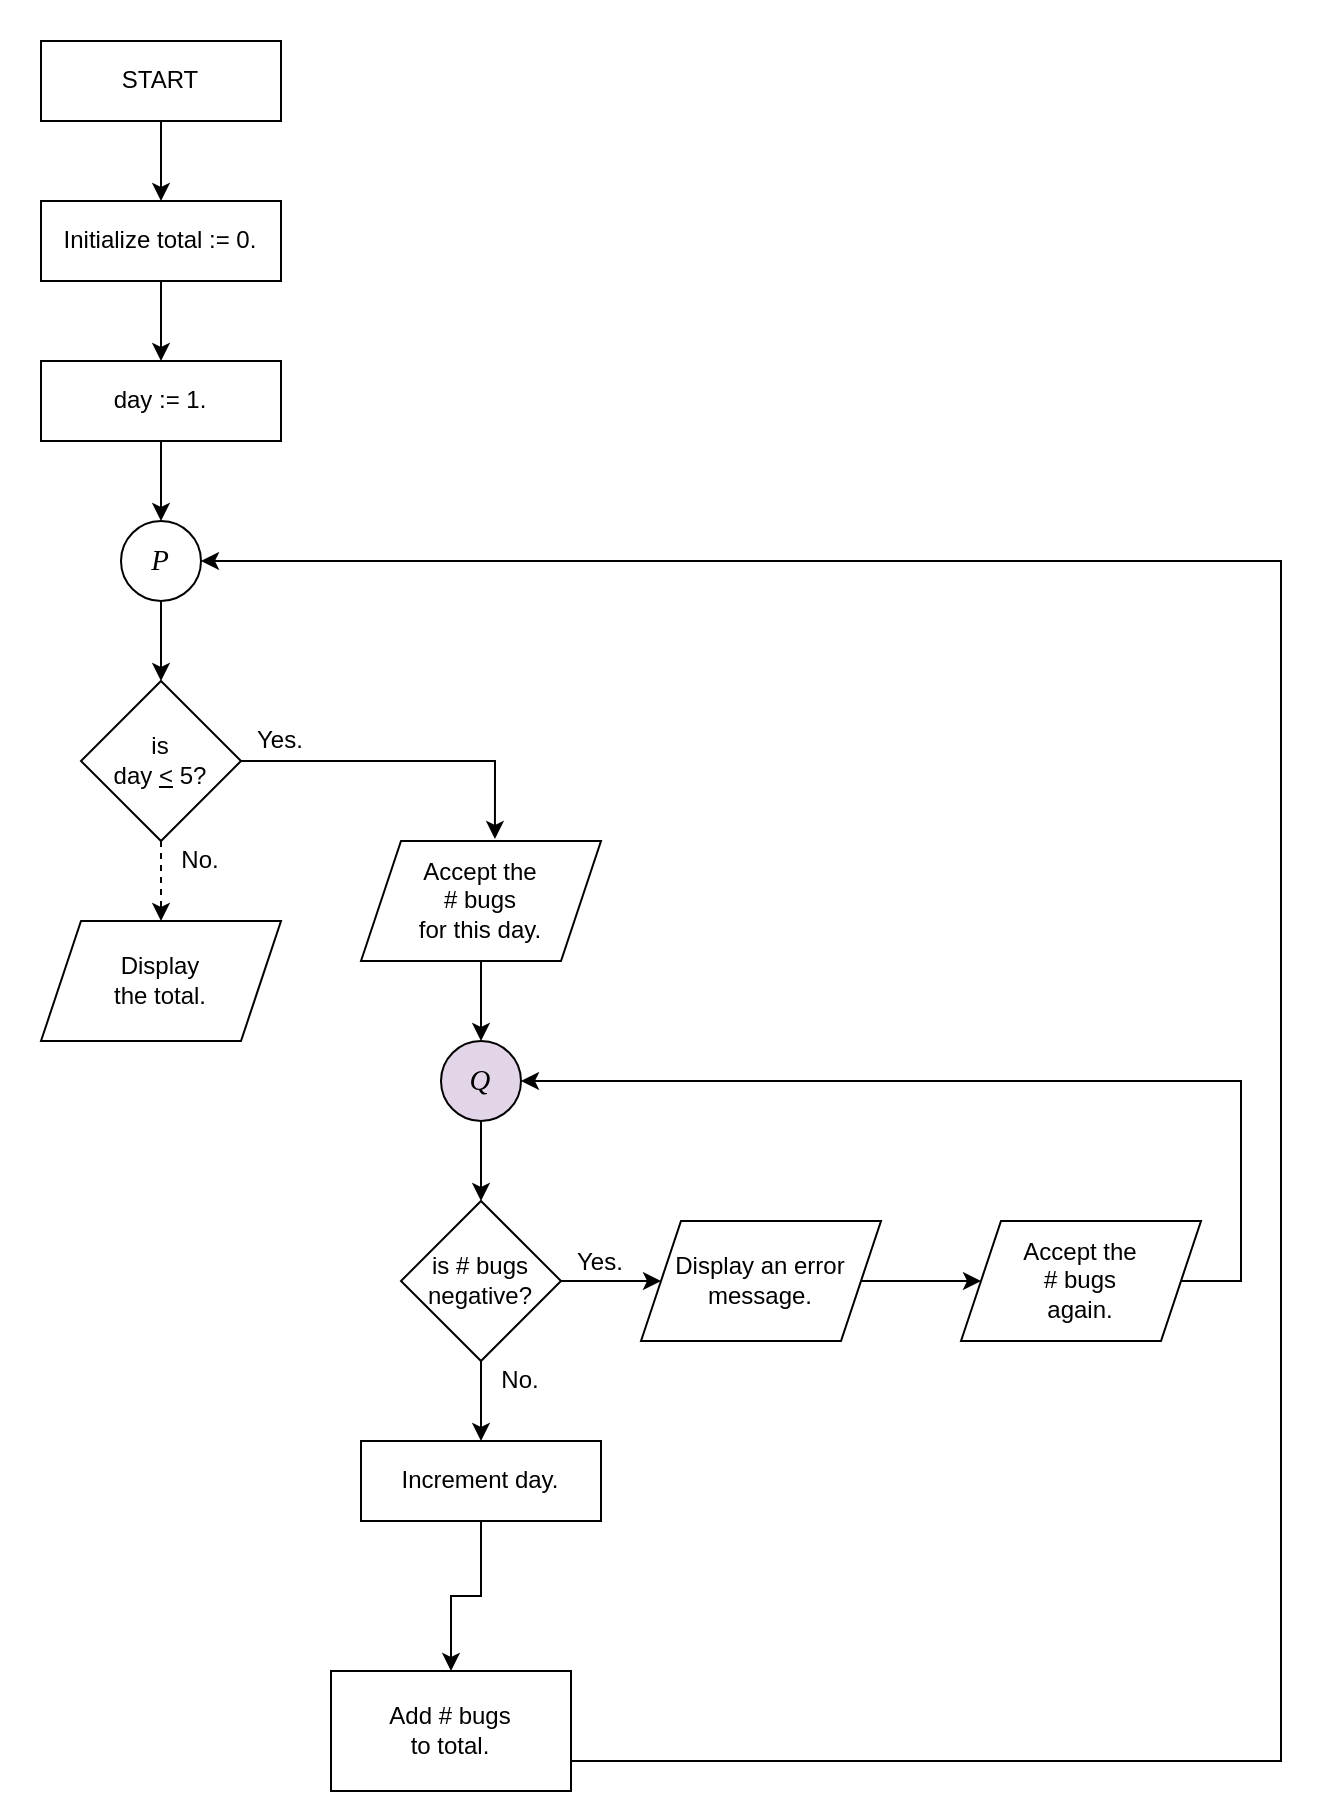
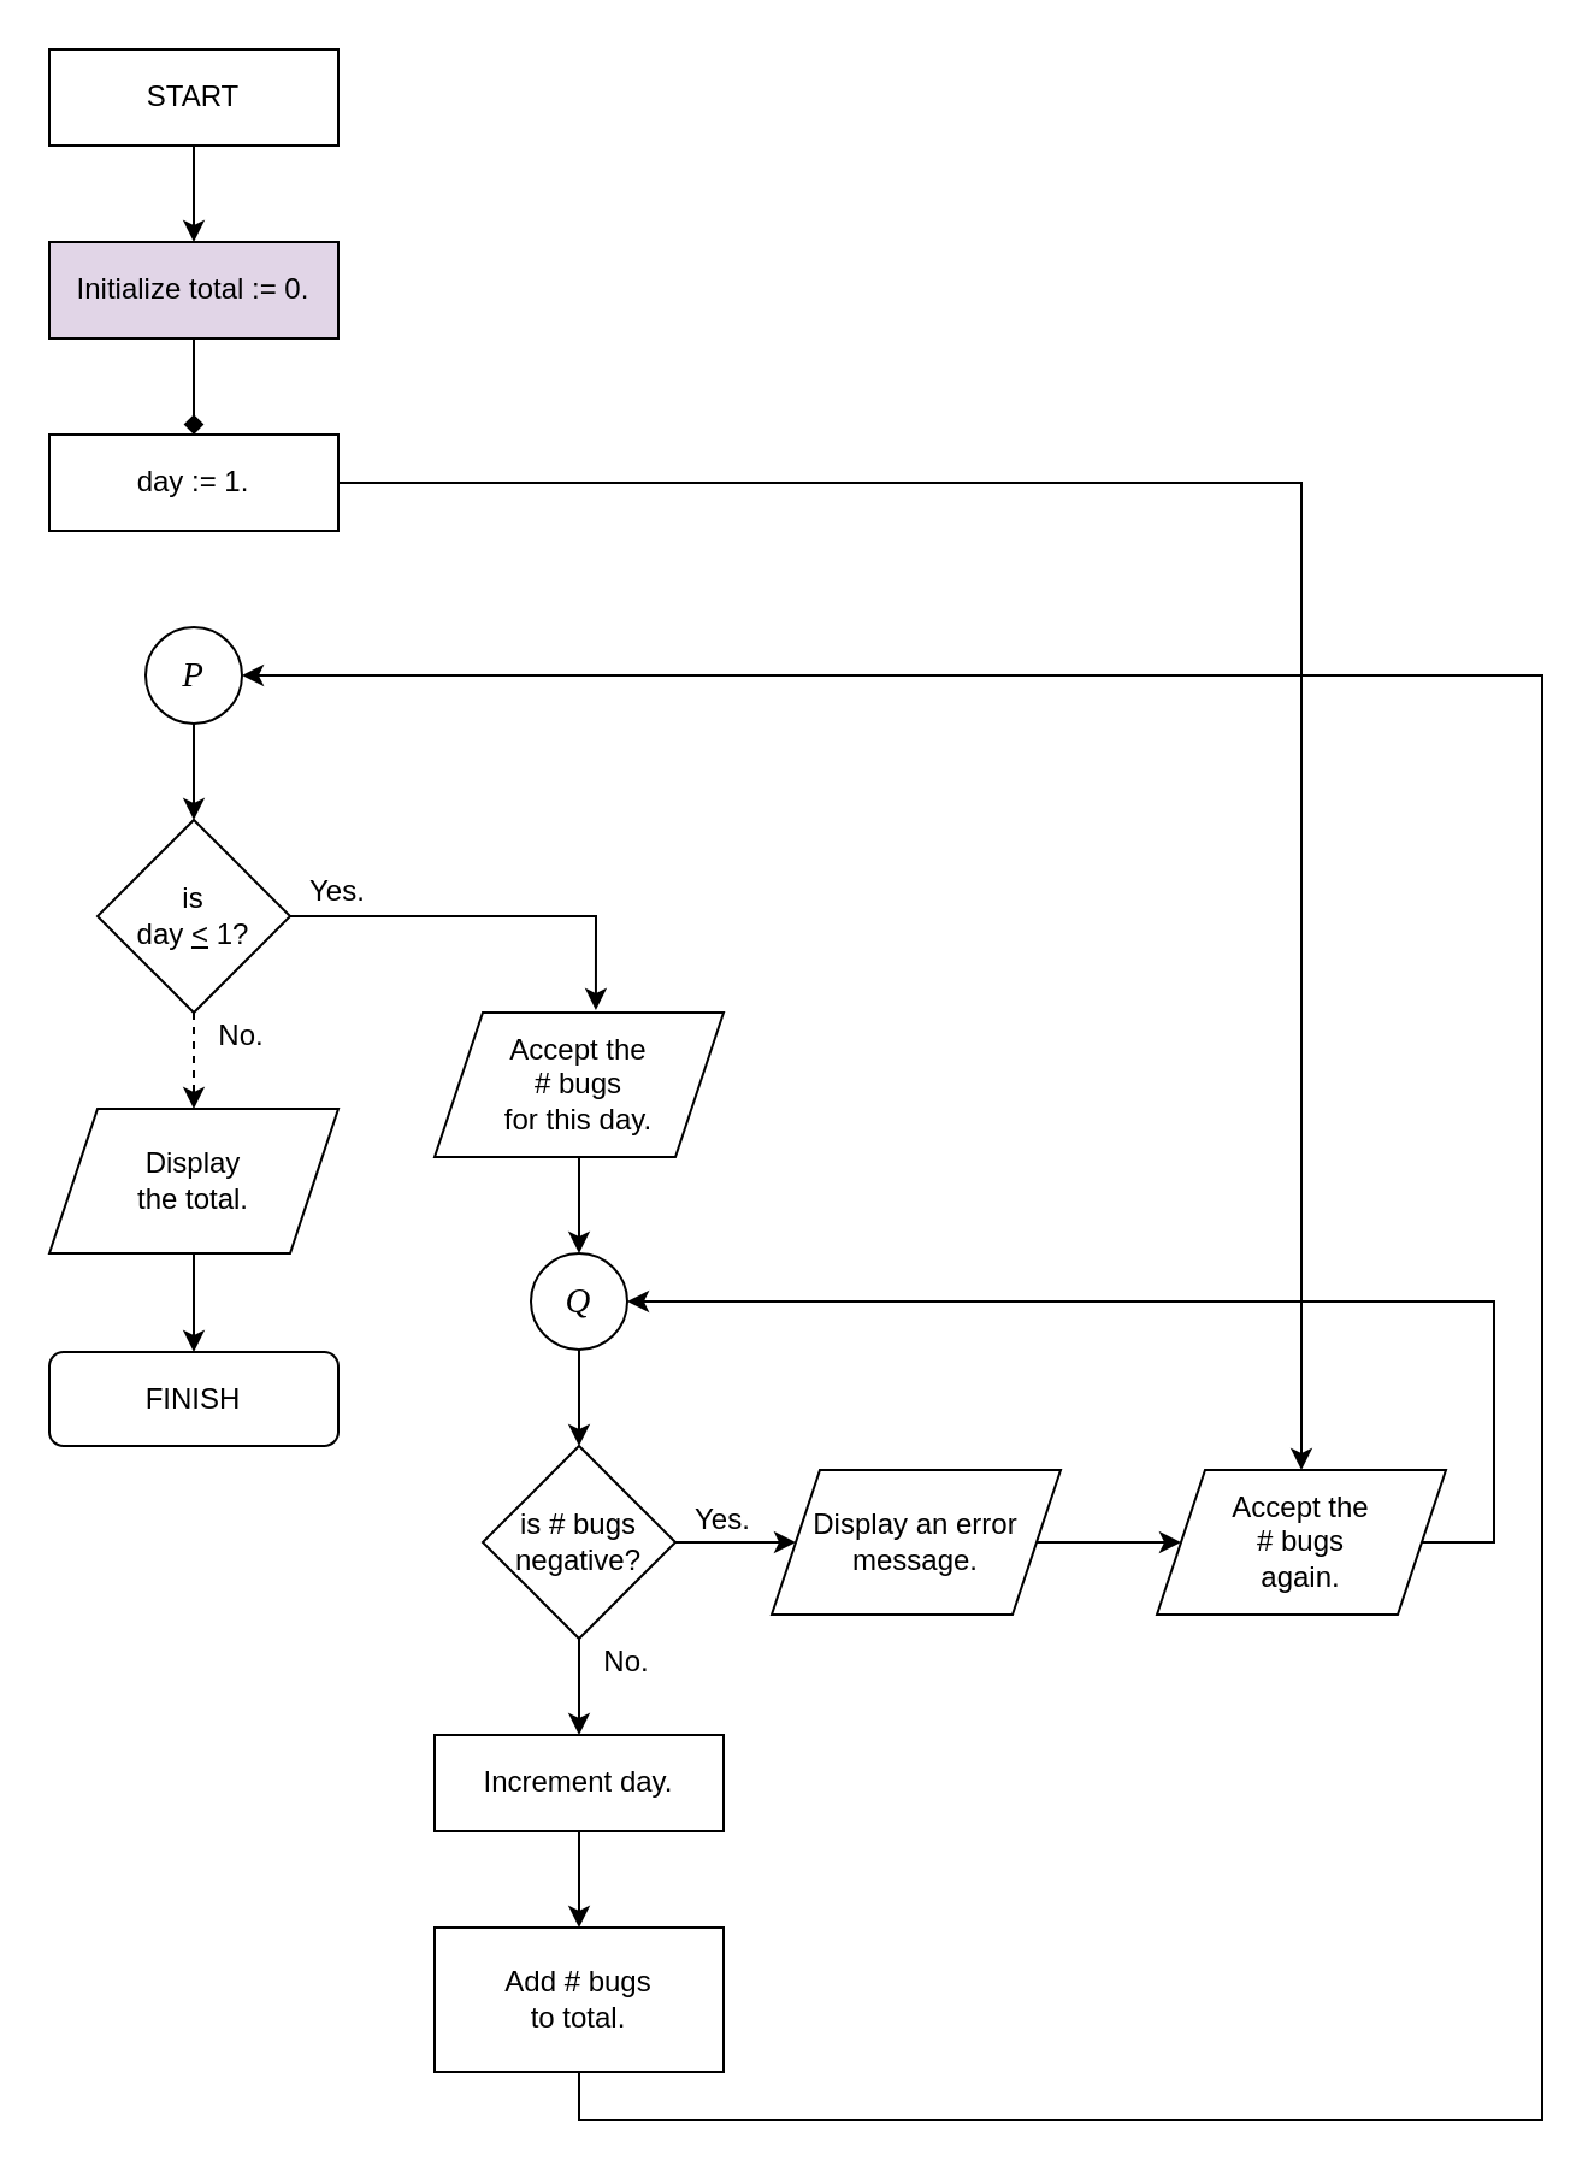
- <mxCell id="5" value="Initialize total := 0." style="rounded=0;whiteSpace=wrap;html=1;" vertex="1" parent="1"><mxGeometry x="20" y="100" width="120" height="40" as="geometry" /></mxCell>
+ <mxCell id="5" value="Initialize total := 0." style="rounded=0;whiteSpace=wrap;html=1;fillColor=#e1d5e7;" vertex="1" parent="1"><mxGeometry x="20" y="100" width="120" height="40" as="geometry" /></mxCell>
- <mxCell id="4" style="edgeStyle=orthogonalEdgeStyle;rounded=0;orthogonalLoop=1;jettySize=auto;html=1;entryX=0.5;entryY=0;entryDx=0;entryDy=0;" edge="1" parent="1" source="5" target="7"><mxGeometry relative="1" as="geometry" /></mxCell>
+ <mxCell id="4" style="edgeStyle=orthogonalEdgeStyle;rounded=0;orthogonalLoop=1;jettySize=auto;html=1;entryX=0.5;entryY=0;entryDx=0;entryDy=0;endArrow=diamond;" edge="1" parent="1" source="5" target="7"><mxGeometry relative="1" as="geometry" /></mxCell>
- <mxCell id="6" style="edgeStyle=orthogonalEdgeStyle;rounded=0;orthogonalLoop=1;jettySize=auto;html=1;entryX=0.5;entryY=0;entryDx=0;entryDy=0;" edge="1" parent="1" source="7" target="14"><mxGeometry relative="1" as="geometry" /></mxCell>
+ <mxCell id="6" style="edgeStyle=orthogonalEdgeStyle;rounded=0;orthogonalLoop=1;jettySize=auto;html=1;" edge="1" parent="1" source="7" target="23"><mxGeometry relative="1" as="geometry" /></mxCell>
- <mxCell id="10" value="is&lt;br&gt;day &lt;u&gt;&amp;lt;&lt;/u&gt; 5?" style="rhombus;whiteSpace=wrap;html=1;" vertex="1" parent="1"><mxGeometry x="40" y="340" width="80" height="80" as="geometry" /></mxCell>
+ <mxCell id="10" value="is&lt;br&gt;day &lt;u&gt;&amp;lt;&lt;/u&gt; 1?" style="rhombus;whiteSpace=wrap;html=1;" vertex="1" parent="1"><mxGeometry x="40" y="340" width="80" height="80" as="geometry" /></mxCell>
+ <mxCell id="29" style="edgeStyle=orthogonalEdgeStyle;rounded=0;orthogonalLoop=1;jettySize=auto;html=1;entryX=0.5;entryY=0;entryDx=0;entryDy=0;fontFamily=Helvetica;fontSize=12;" edge="1" parent="1" source="30" target="31"><mxGeometry relative="1" as="geometry" /></mxCell>
- <mxCell id="25" value="&lt;i style=&quot;font-size: 14.4px;&quot;&gt;Q&lt;/i&gt;" style="ellipse;whiteSpace=wrap;html=1;aspect=fixed;fontFamily=Times New Roman;fontSize=14.4;fillColor=#e1d5e7;" vertex="1" parent="1"><mxGeometry x="220" y="520" width="40" height="40" as="geometry" /></mxCell>
+ <mxCell id="25" value="&lt;i style=&quot;font-size: 14.4px;&quot;&gt;Q&lt;/i&gt;" style="ellipse;whiteSpace=wrap;html=1;aspect=fixed;fontFamily=Times New Roman;fontSize=14.4;" vertex="1" parent="1"><mxGeometry x="220" y="520" width="40" height="40" as="geometry" /></mxCell>
+ <mxCell id="31" value="FINISH" style="rounded=1;whiteSpace=wrap;html=1;fontFamily=Helvetica;fontSize=12;" vertex="1" parent="1"><mxGeometry x="20" y="561" width="120" height="39" as="geometry" /></mxCell>
- <mxCell id="27" value="Add # bugs&lt;br&gt;to total." style="rounded=0;whiteSpace=wrap;html=1;" vertex="1" parent="1"><mxGeometry x="165" y="835" width="120" height="60" as="geometry" /></mxCell>
+ <mxCell id="27" value="Add # bugs&lt;br&gt;to total." style="rounded=0;whiteSpace=wrap;html=1;" vertex="1" parent="1"><mxGeometry x="180" y="800" width="120" height="60" as="geometry" /></mxCell>
